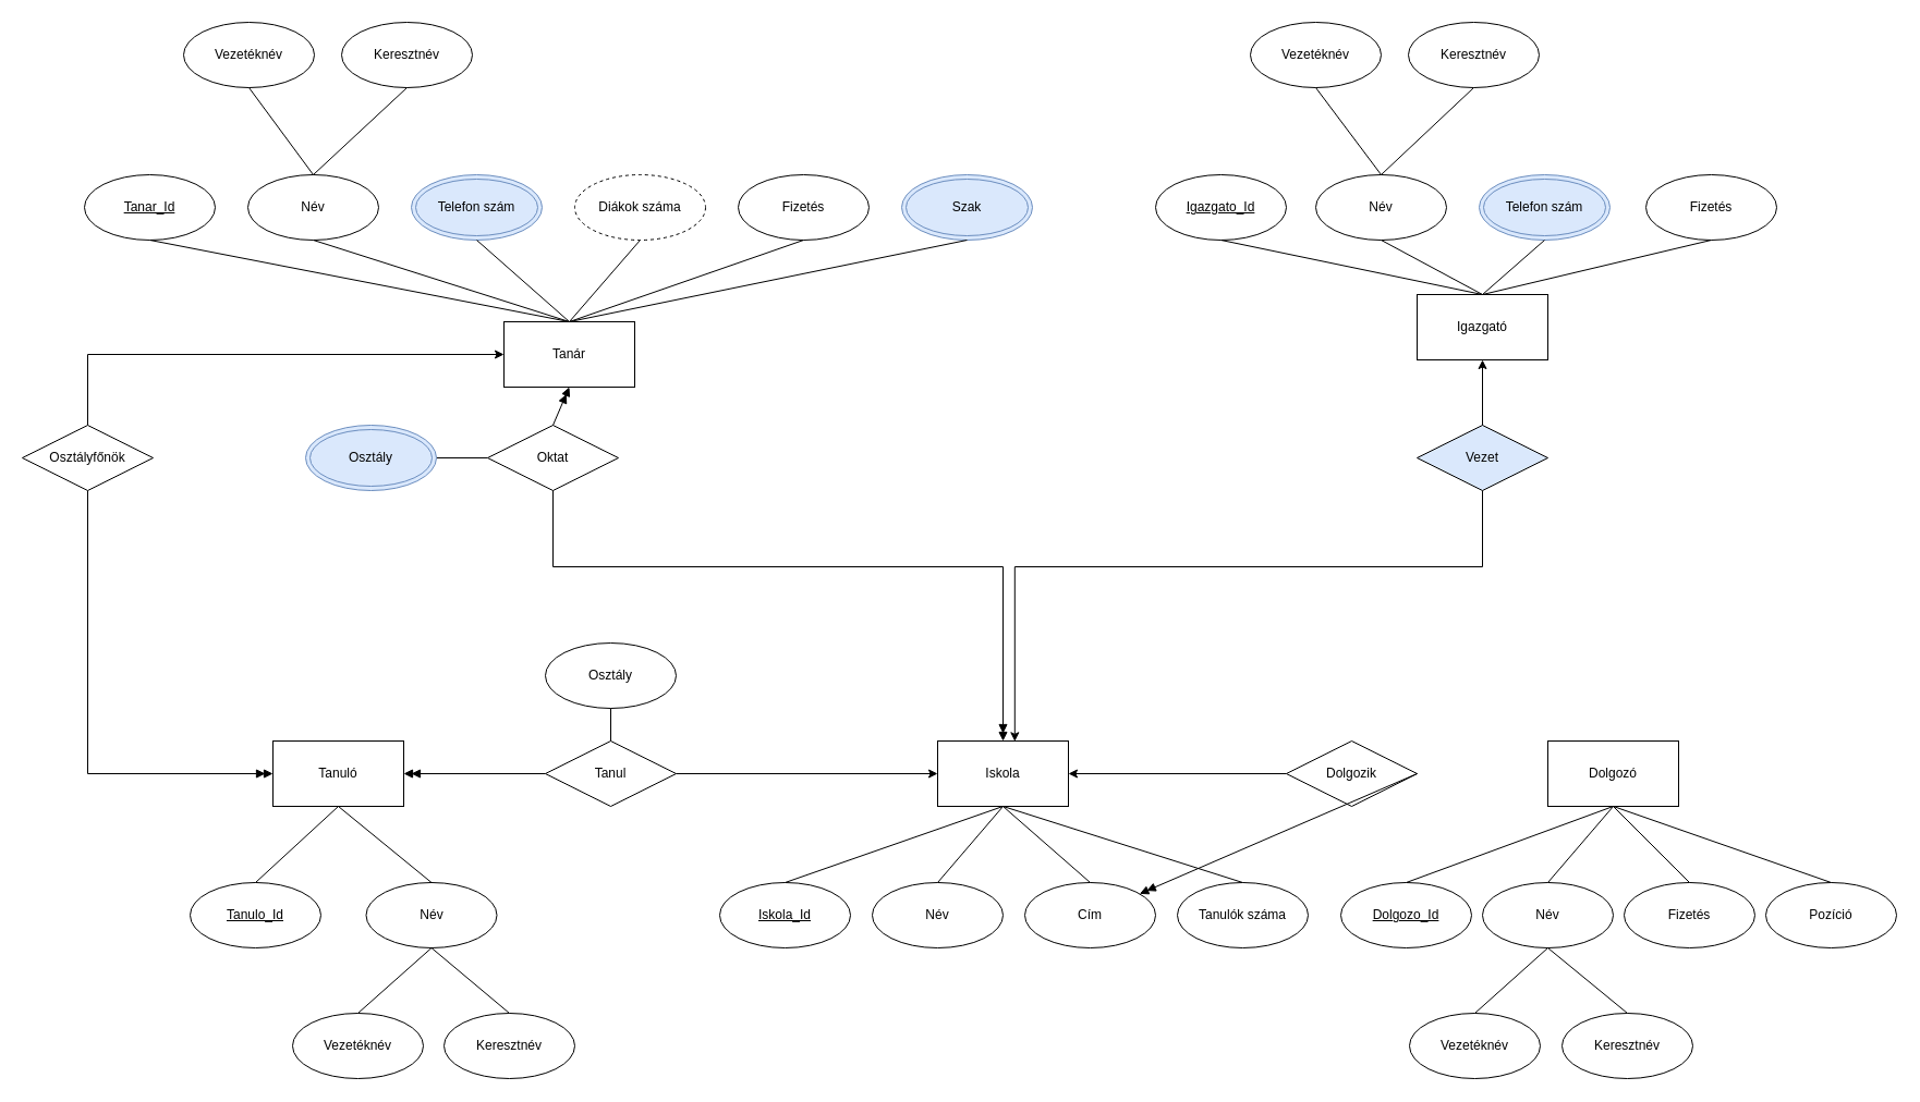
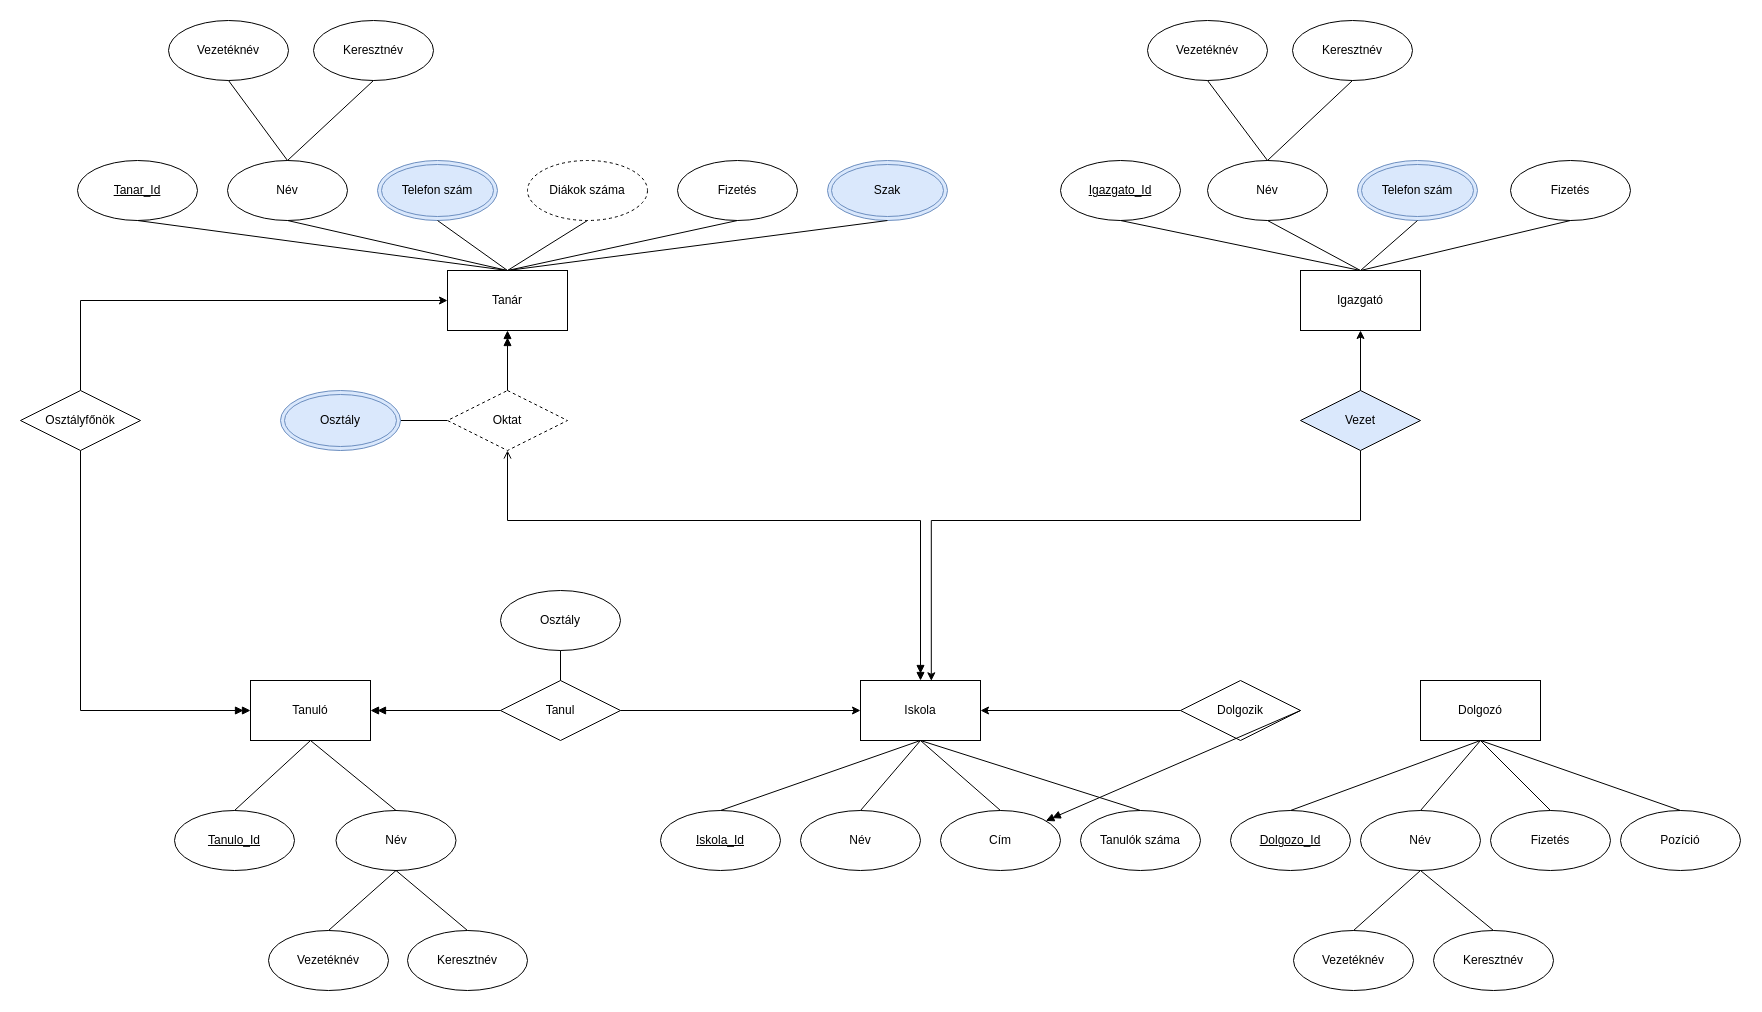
- <mxCell id="23" value="Tanár" style="rounded=0;whiteSpace=wrap;html=1;" parent="1" vertex="1"><mxGeometry x="462" y="295" width="120" height="60" as="geometry" /></mxCell>
+ <mxCell id="23" value="Tanár" style="rounded=0;whiteSpace=wrap;html=1;" parent="1" vertex="1"><mxGeometry x="447" y="270" width="120" height="60" as="geometry" /></mxCell>
- <mxCell id="25" value="Oktat" style="rhombus;whiteSpace=wrap;html=1;" parent="1" vertex="1"><mxGeometry x="447" y="390" width="120" height="60" as="geometry" /></mxCell>
+ <mxCell id="25" value="Oktat" style="rhombus;whiteSpace=wrap;html=1;dashed=1;" parent="1" vertex="1"><mxGeometry x="447" y="390" width="120" height="60" as="geometry" /></mxCell>
- <mxCell id="31" value="" style="endArrow=none;html=1;rounded=0;exitX=0.5;exitY=0;exitDx=0;exitDy=0;entryX=0.5;entryY=1;entryDx=0;entryDy=0;startArrow=doubleBlock;startFill=1;" parent="1" source="10" target="25" edge="1"><mxGeometry width="50" height="50" relative="1" as="geometry"><mxPoint x="570" y="690" as="sourcePoint" /><mxPoint x="570" y="660" as="targetPoint" /><Array as="points"><mxPoint x="920" y="520" /><mxPoint x="507" y="520" /></Array></mxGeometry></mxCell>
+ <mxCell id="31" value="" style="endArrow=open;html=1;rounded=0;exitX=0.5;exitY=0;exitDx=0;exitDy=0;entryX=0.5;entryY=1;entryDx=0;entryDy=0;startArrow=doubleBlock;startFill=1;" parent="1" source="10" target="25" edge="1"><mxGeometry width="50" height="50" relative="1" as="geometry"><mxPoint x="570" y="690" as="sourcePoint" /><mxPoint x="570" y="660" as="targetPoint" /><Array as="points"><mxPoint x="920" y="520" /><mxPoint x="507" y="520" /></Array></mxGeometry></mxCell>
